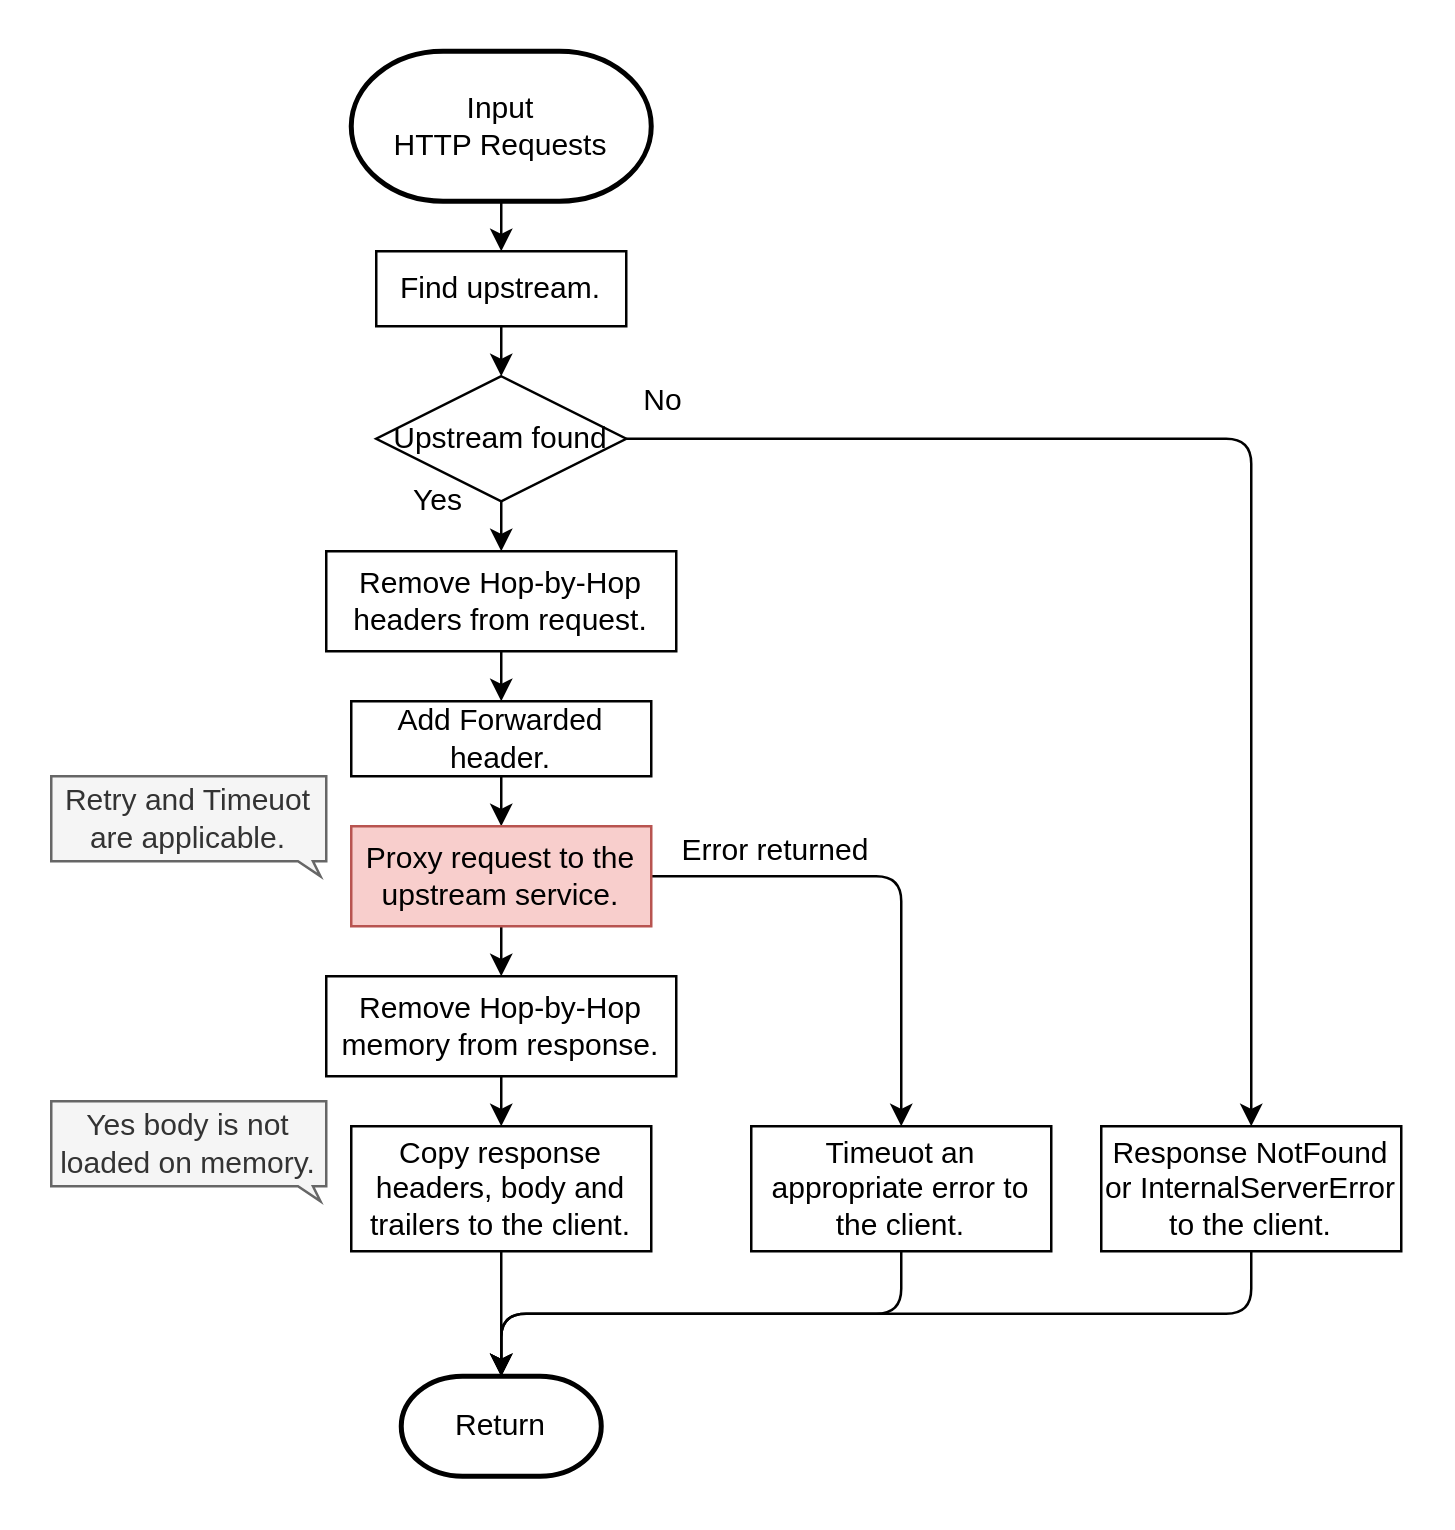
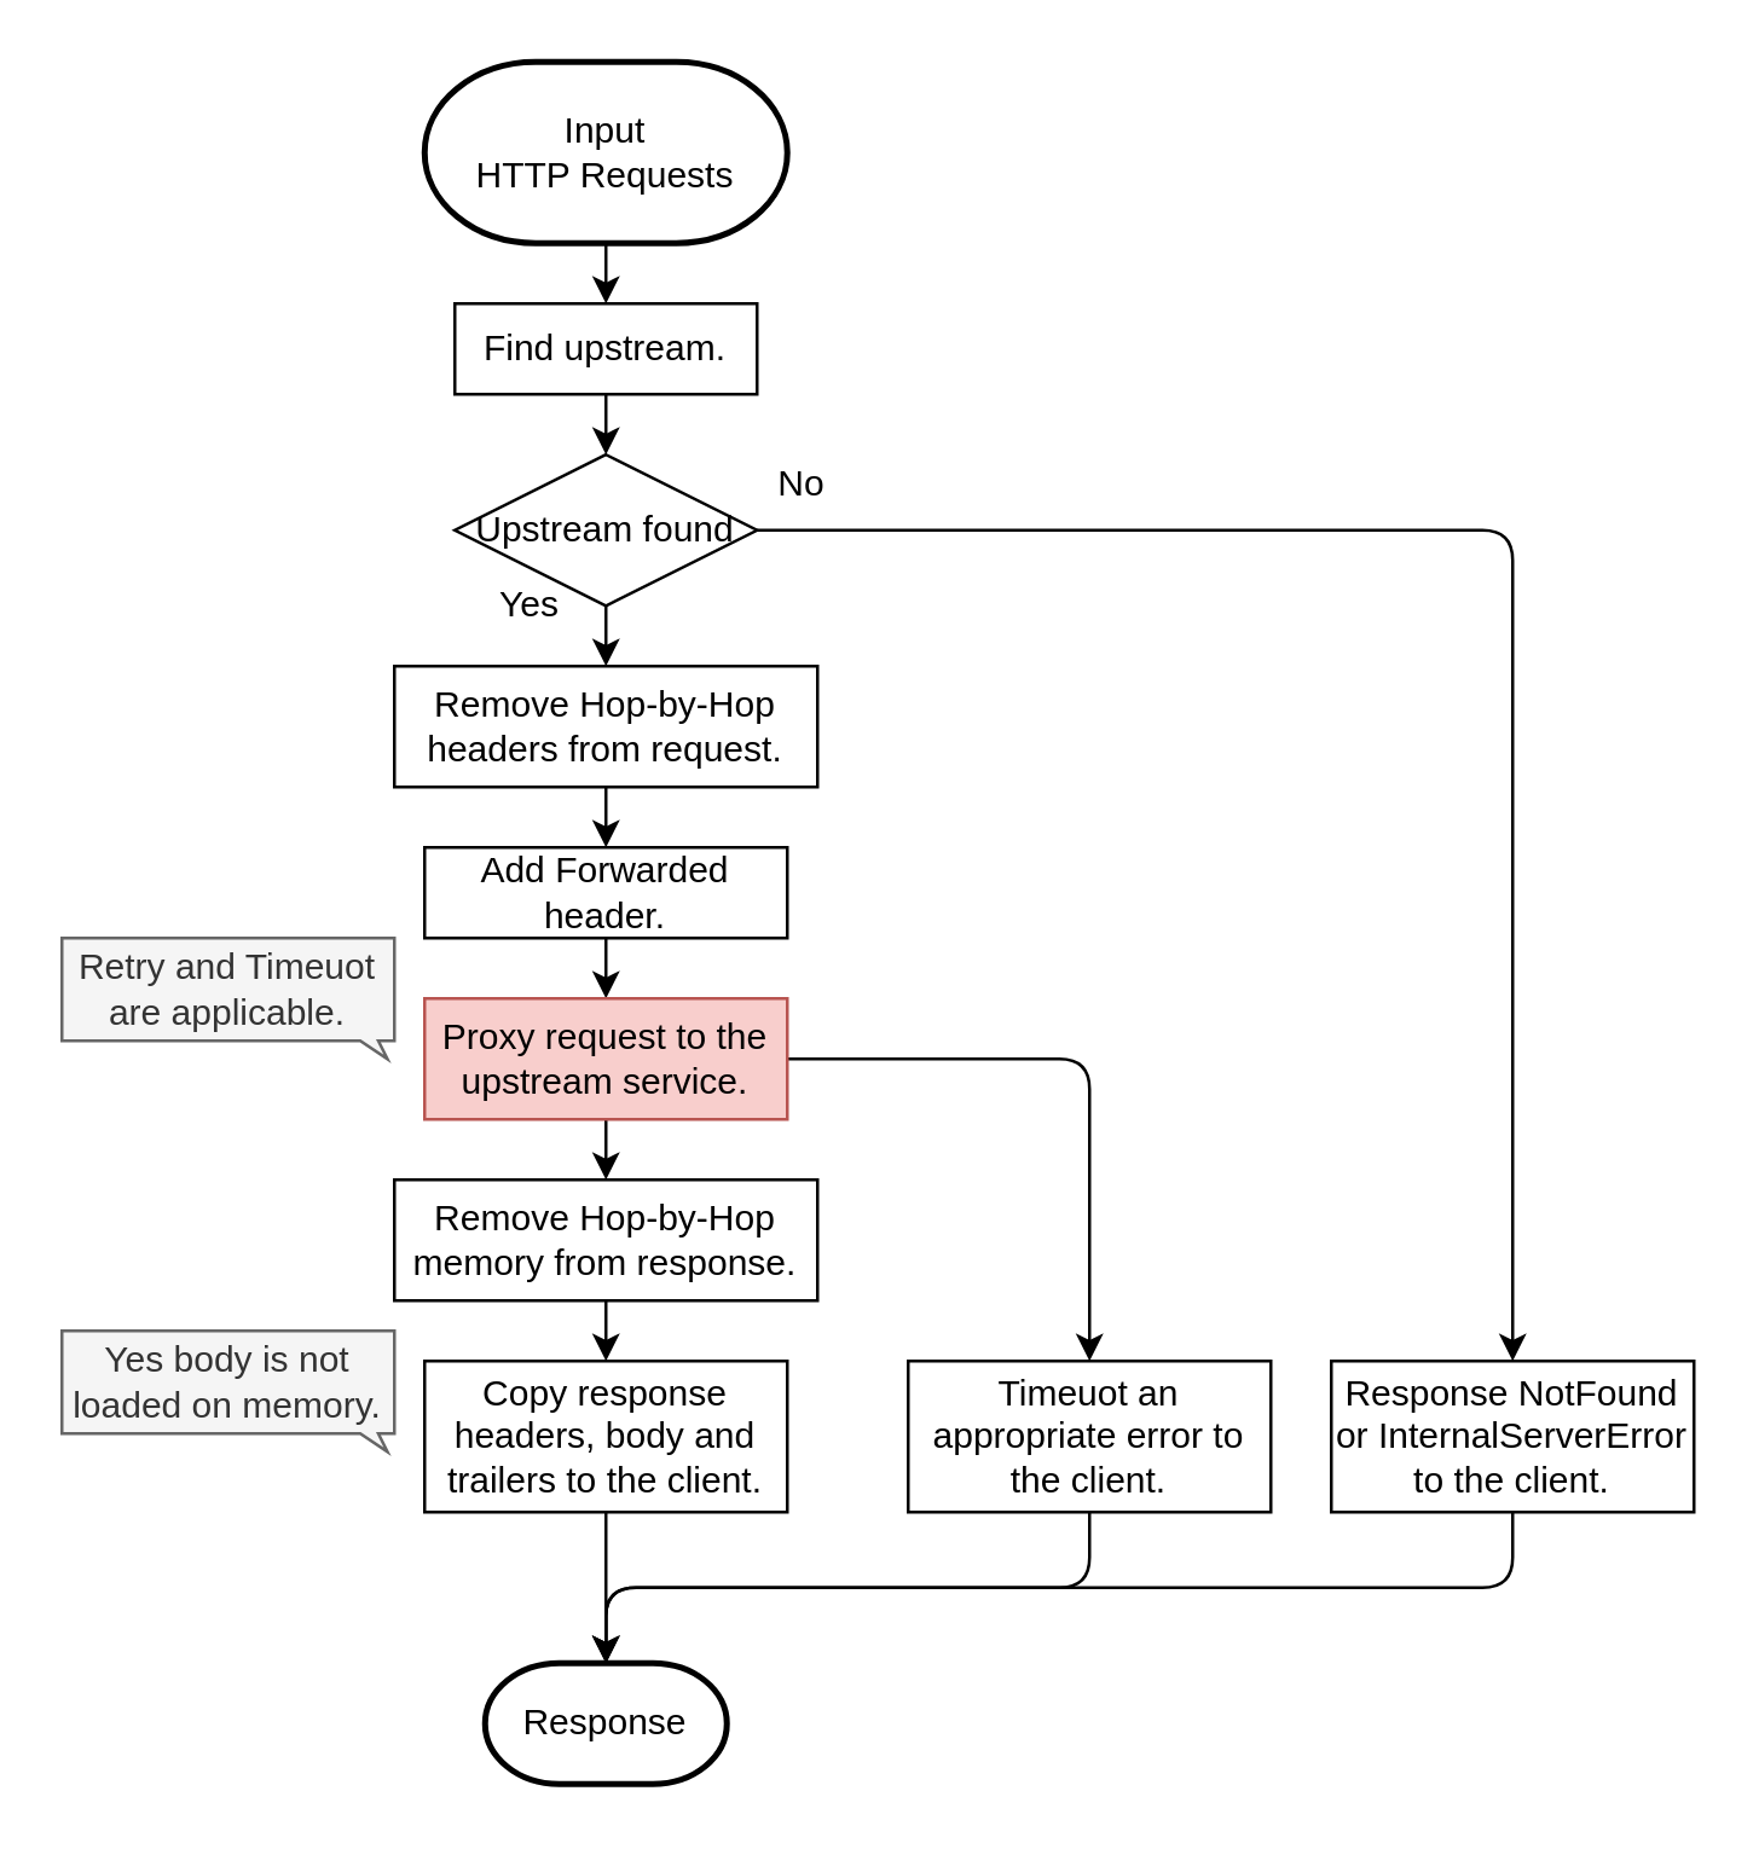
- <mxCell id="27" value="Error returned" style="text;html=1;strokeColor=none;fillColor=none;align=center;verticalAlign=middle;whiteSpace=wrap;rounded=0;" parent="1" vertex="1"><mxGeometry x="270" y="330" width="80" height="20" as="geometry" /></mxCell>
- <mxCell id="26" value="Return" style="strokeWidth=2;html=1;shape=mxgraph.flowchart.terminator;whiteSpace=wrap;" parent="1" vertex="1"><mxGeometry x="160" y="550" width="80" height="40" as="geometry" /></mxCell>
+ <mxCell id="26" value="Response" style="strokeWidth=2;html=1;shape=mxgraph.flowchart.terminator;whiteSpace=wrap;" parent="1" vertex="1"><mxGeometry x="160" y="550" width="80" height="40" as="geometry" /></mxCell>
